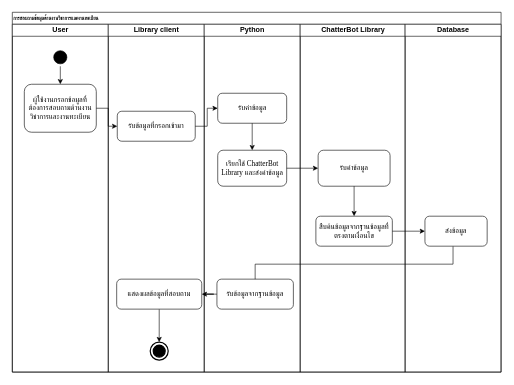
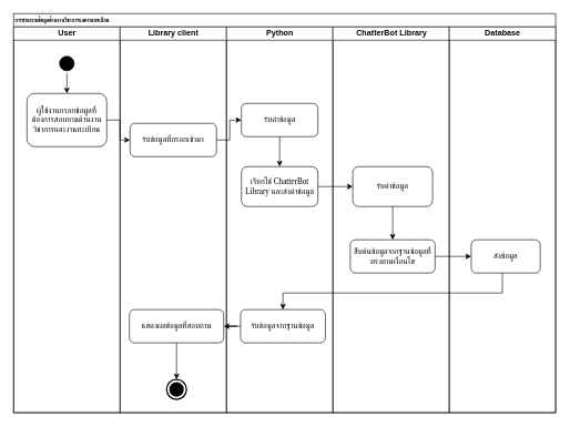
- <mxCell id="25" value="" style="edgeStyle=orthogonalEdgeStyle;rounded=0;orthogonalLoop=1;jettySize=auto;html=1;strokeColor=#000000;endArrow=none;" parent="2" source="29" target="18" edge="1"><mxGeometry relative="1" as="geometry"><Array as="points"><mxPoint x="734.93" y="420" /><mxPoint x="404.93" y="420" /></Array></mxGeometry></mxCell>
+ <mxCell id="25" value="" style="edgeStyle=orthogonalEdgeStyle;rounded=0;orthogonalLoop=1;jettySize=auto;html=1;strokeColor=#000000;" parent="2" source="29" target="18" edge="1"><mxGeometry relative="1" as="geometry"><Array as="points"><mxPoint x="734.93" y="420" /><mxPoint x="404.93" y="420" /></Array></mxGeometry></mxCell>
